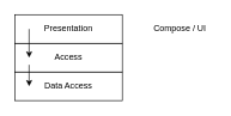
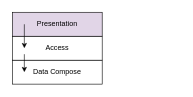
- <mxCell id="4" value="Presentation" style="rounded=0;whiteSpace=wrap;html=1;" vertex="1" parent="1"><mxGeometry x="20" y="20" width="150" height="40" as="geometry" /></mxCell>
+ <mxCell id="4" value="Presentation" style="rounded=0;whiteSpace=wrap;html=1;fillColor=#e1d5e7;" vertex="1" parent="1"><mxGeometry x="20" y="20" width="150" height="40" as="geometry" /></mxCell>
- <mxCell id="5" value="Compose / UI" style="text;html=1;align=center;verticalAlign=middle;resizable=0;points=[];autosize=1;strokeColor=none;fillColor=none;" vertex="1" parent="1"><mxGeometry x="200" y="25" width="100" height="30" as="geometry" /></mxCell>
- <mxCell id="2" value="Data Access" style="rounded=0;whiteSpace=wrap;html=1;" vertex="1" parent="1"><mxGeometry x="20" y="100" width="150" height="40" as="geometry" /></mxCell>
+ <mxCell id="2" value="Data Compose" style="rounded=0;whiteSpace=wrap;html=1;" vertex="1" parent="1"><mxGeometry x="20" y="100" width="150" height="40" as="geometry" /></mxCell>
